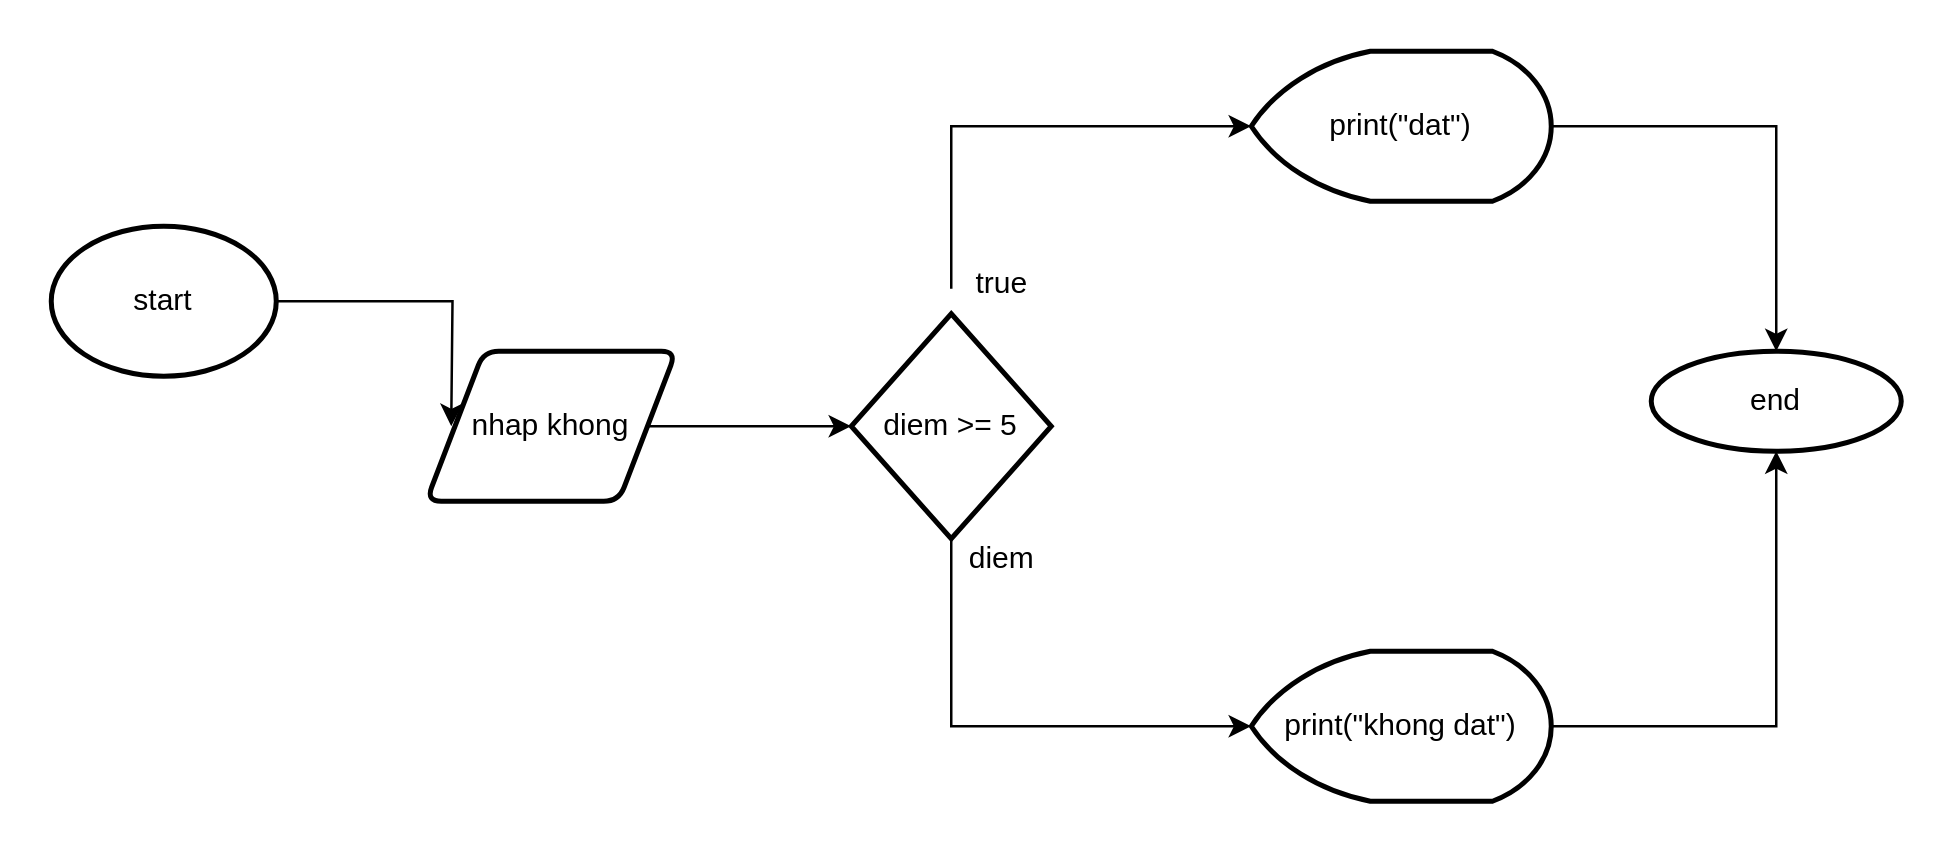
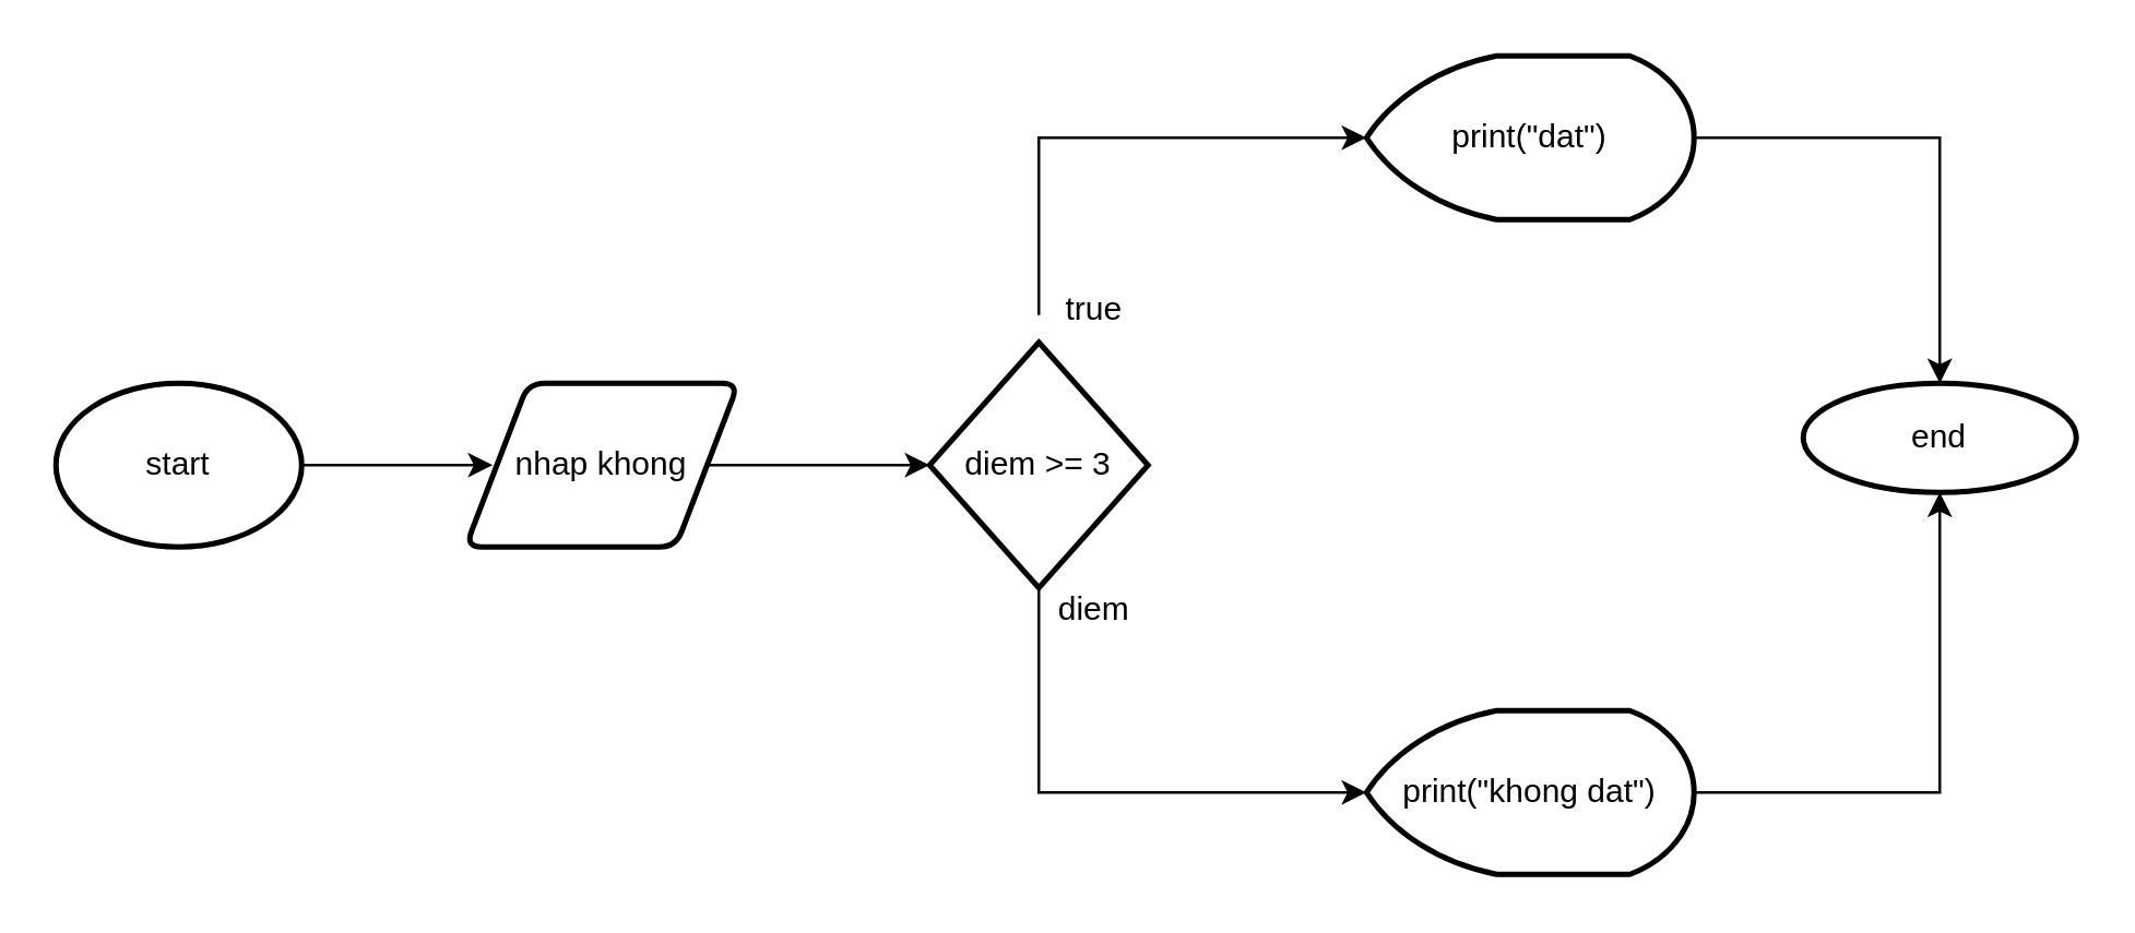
- <mxCell id="3" value="start" style="strokeWidth=2;html=1;shape=mxgraph.flowchart.start_1;whiteSpace=wrap;" parent="1" vertex="1"><mxGeometry x="20" y="90" width="90" height="60" as="geometry" /></mxCell>
+ <mxCell id="3" value="start" style="strokeWidth=2;html=1;shape=mxgraph.flowchart.start_1;whiteSpace=wrap;" parent="1" vertex="1"><mxGeometry y="140" width="90" height="60" as="geometry" x="20" /></mxCell>
- <mxCell id="8" value="diem &amp;gt;= 5" style="strokeWidth=2;html=1;shape=mxgraph.flowchart.decision;whiteSpace=wrap;" parent="1" vertex="1"><mxGeometry x="340" y="125" width="80" height="90" as="geometry" /></mxCell>
+ <mxCell id="8" value="diem &amp;gt;= 3" style="strokeWidth=2;html=1;shape=mxgraph.flowchart.decision;whiteSpace=wrap;" parent="1" vertex="1"><mxGeometry x="340" y="125" width="80" height="90" as="geometry" /></mxCell>
